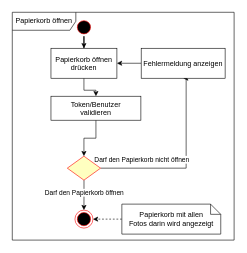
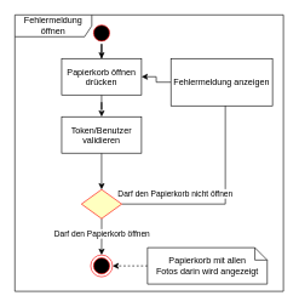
- <mxCell id="9" value="Papierkorb öffnen" style="shape=umlFrame;whiteSpace=wrap;html=1;pointerEvents=0;width=106;height=30;" vertex="1" parent="1"><mxGeometry x="20" y="20" width="370" height="380" as="geometry" /></mxCell>
+ <mxCell id="9" value="Fehlermeldung öffnen" style="shape=umlFrame;whiteSpace=wrap;html=1;pointerEvents=0;width=106;height=30;" vertex="1" parent="1"><mxGeometry x="20" y="20" width="370" height="380" as="geometry" /></mxCell>
- <mxCell id="16" value="Fehlermeldung anzeigen" style="" vertex="1" parent="1"><mxGeometry x="235" y="80" width="140" height="50" as="geometry" /></mxCell>
+ <mxCell id="16" value="Fehlermeldung anzeigen" style="" vertex="1" parent="1"><mxGeometry x="235" y="80" width="140" height="65" as="geometry" /></mxCell>
- <mxCell id="18" value="Token/Benutzer &#10;validieren" style="" vertex="1" parent="1"><mxGeometry x="84.51" y="160" width="150" height="40" as="geometry" /></mxCell>
+ <mxCell id="18" value="Token/Benutzer &#10;validieren" style="" vertex="1" parent="1"><mxGeometry x="84.51" y="160" width="110" height="50" as="geometry" /></mxCell>
